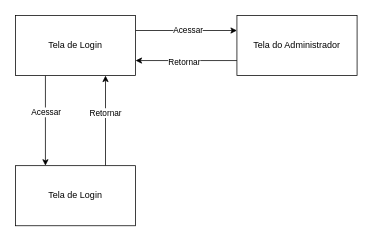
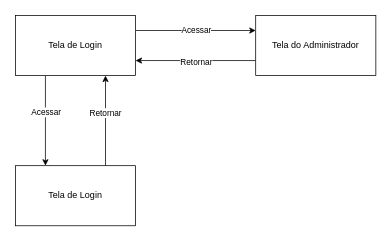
- <mxCell id="9" value="Tela do Administrador" style="rounded=0;whiteSpace=wrap;html=1;" vertex="1" parent="1"><mxGeometry x="315" y="20" width="160" height="80" as="geometry" /></mxCell>
+ <mxCell id="9" value="Tela do Administrador" style="rounded=0;whiteSpace=wrap;html=1;" vertex="1" parent="1"><mxGeometry x="340" y="20" width="160" height="80" as="geometry" /></mxCell>
